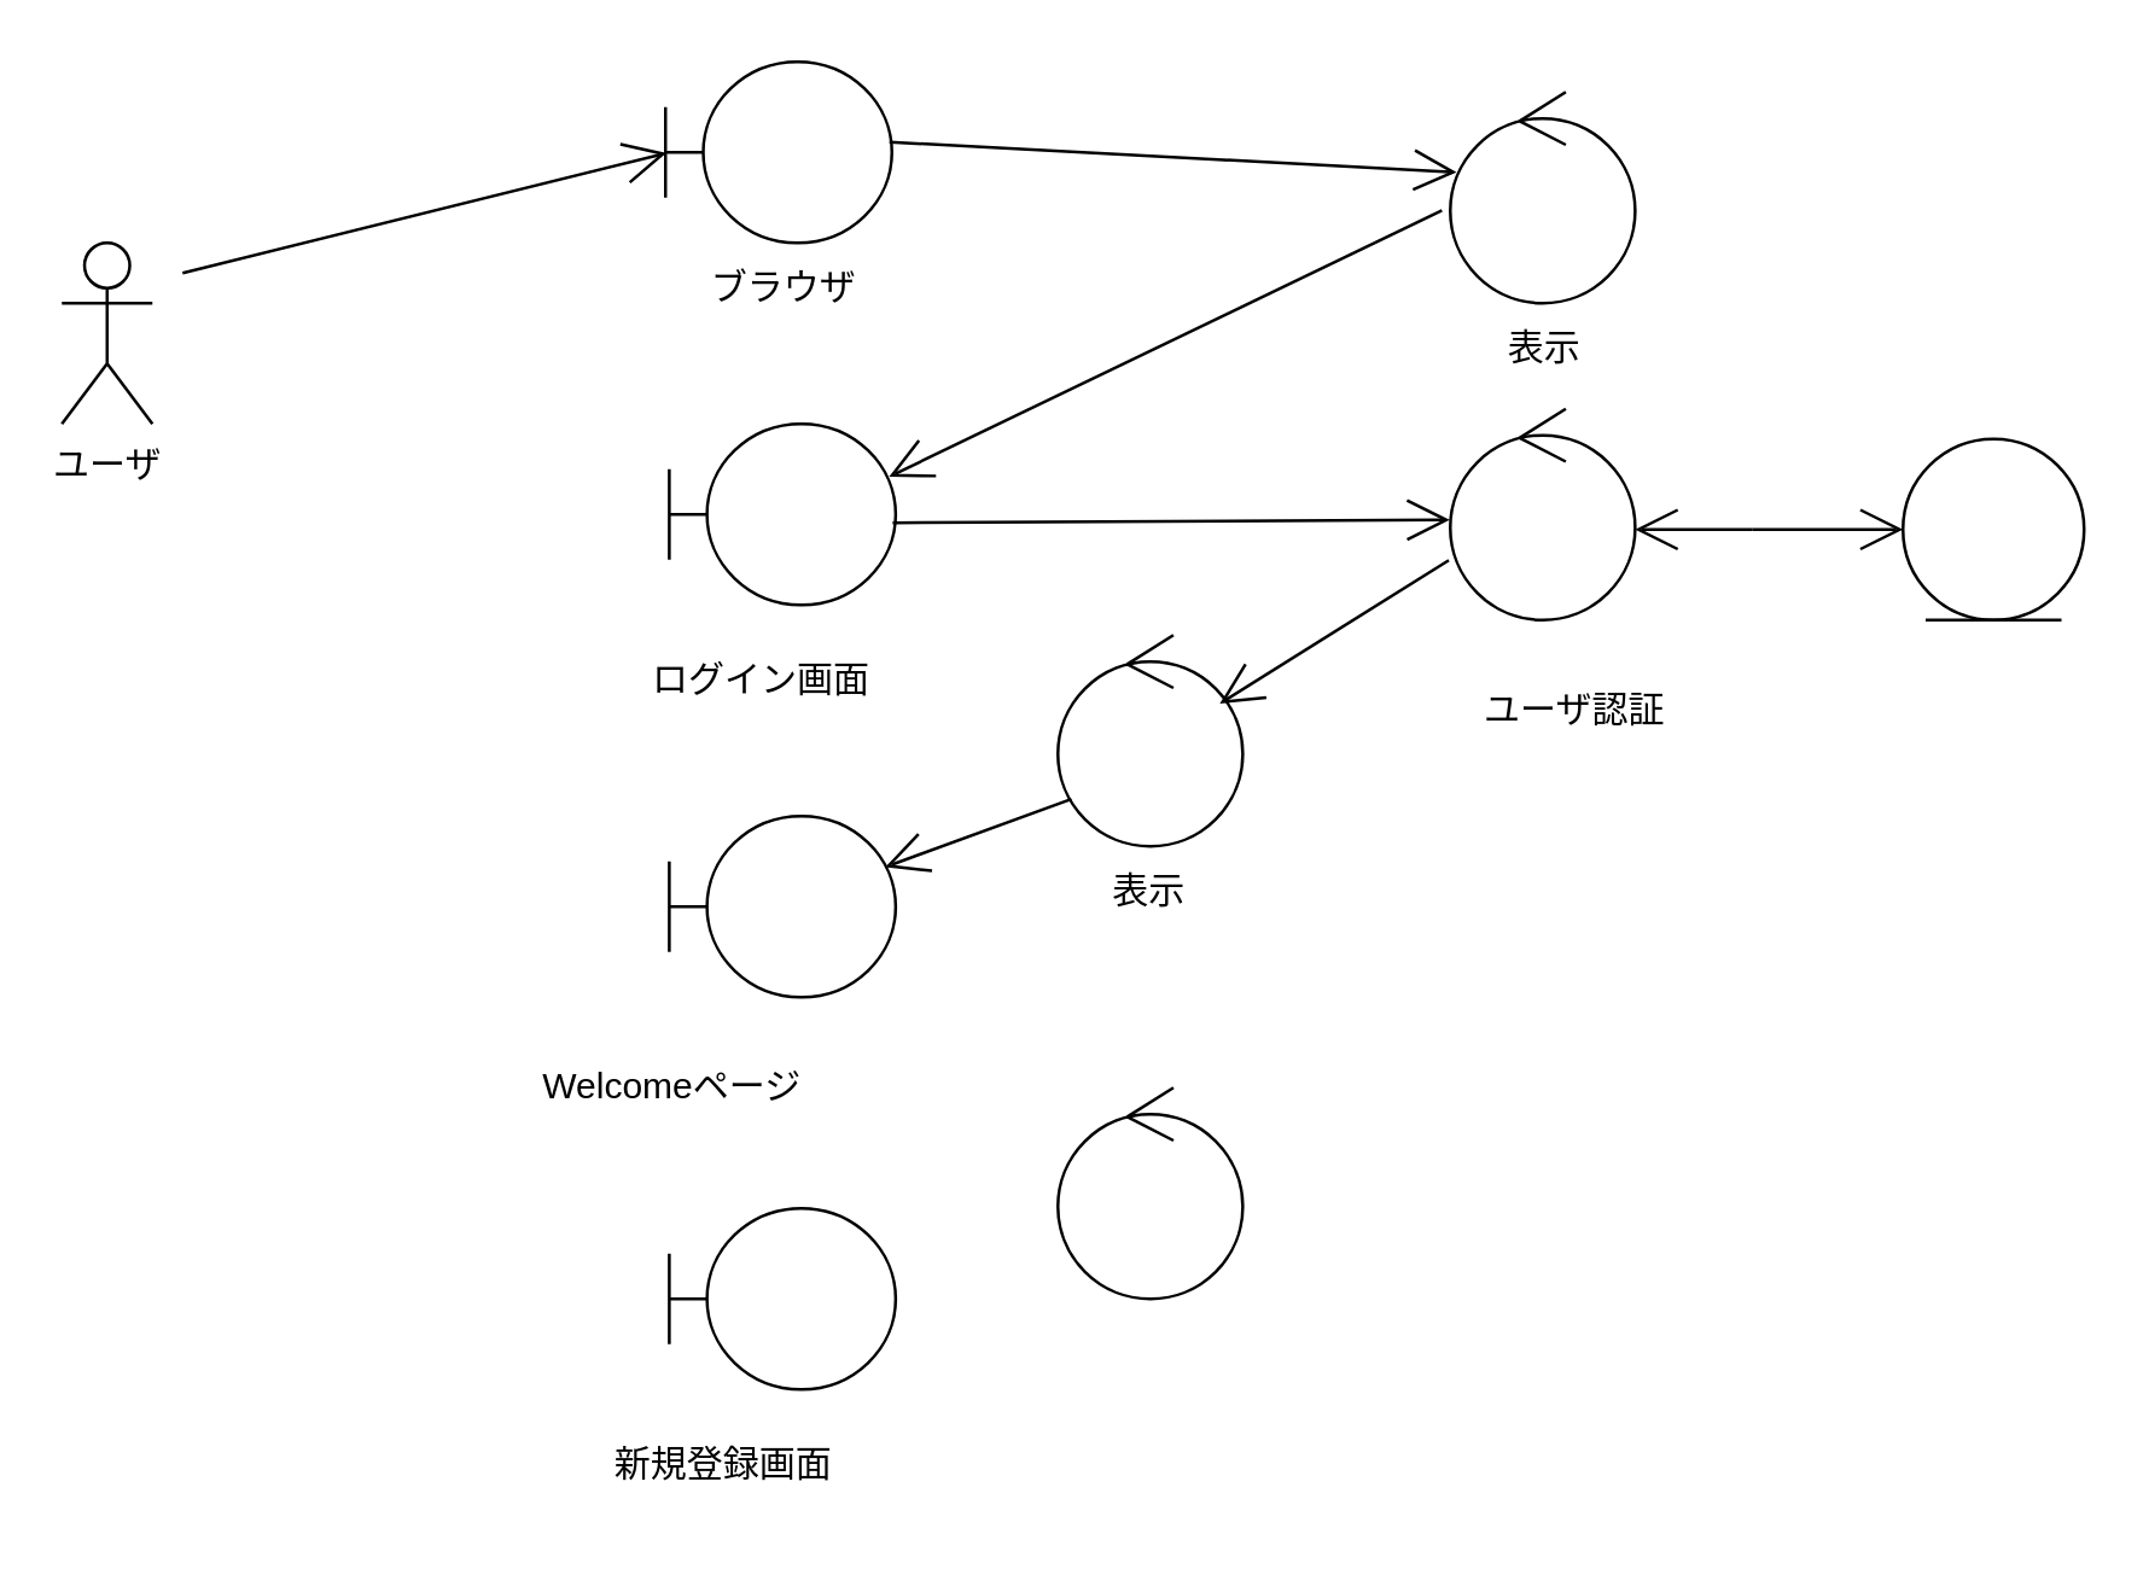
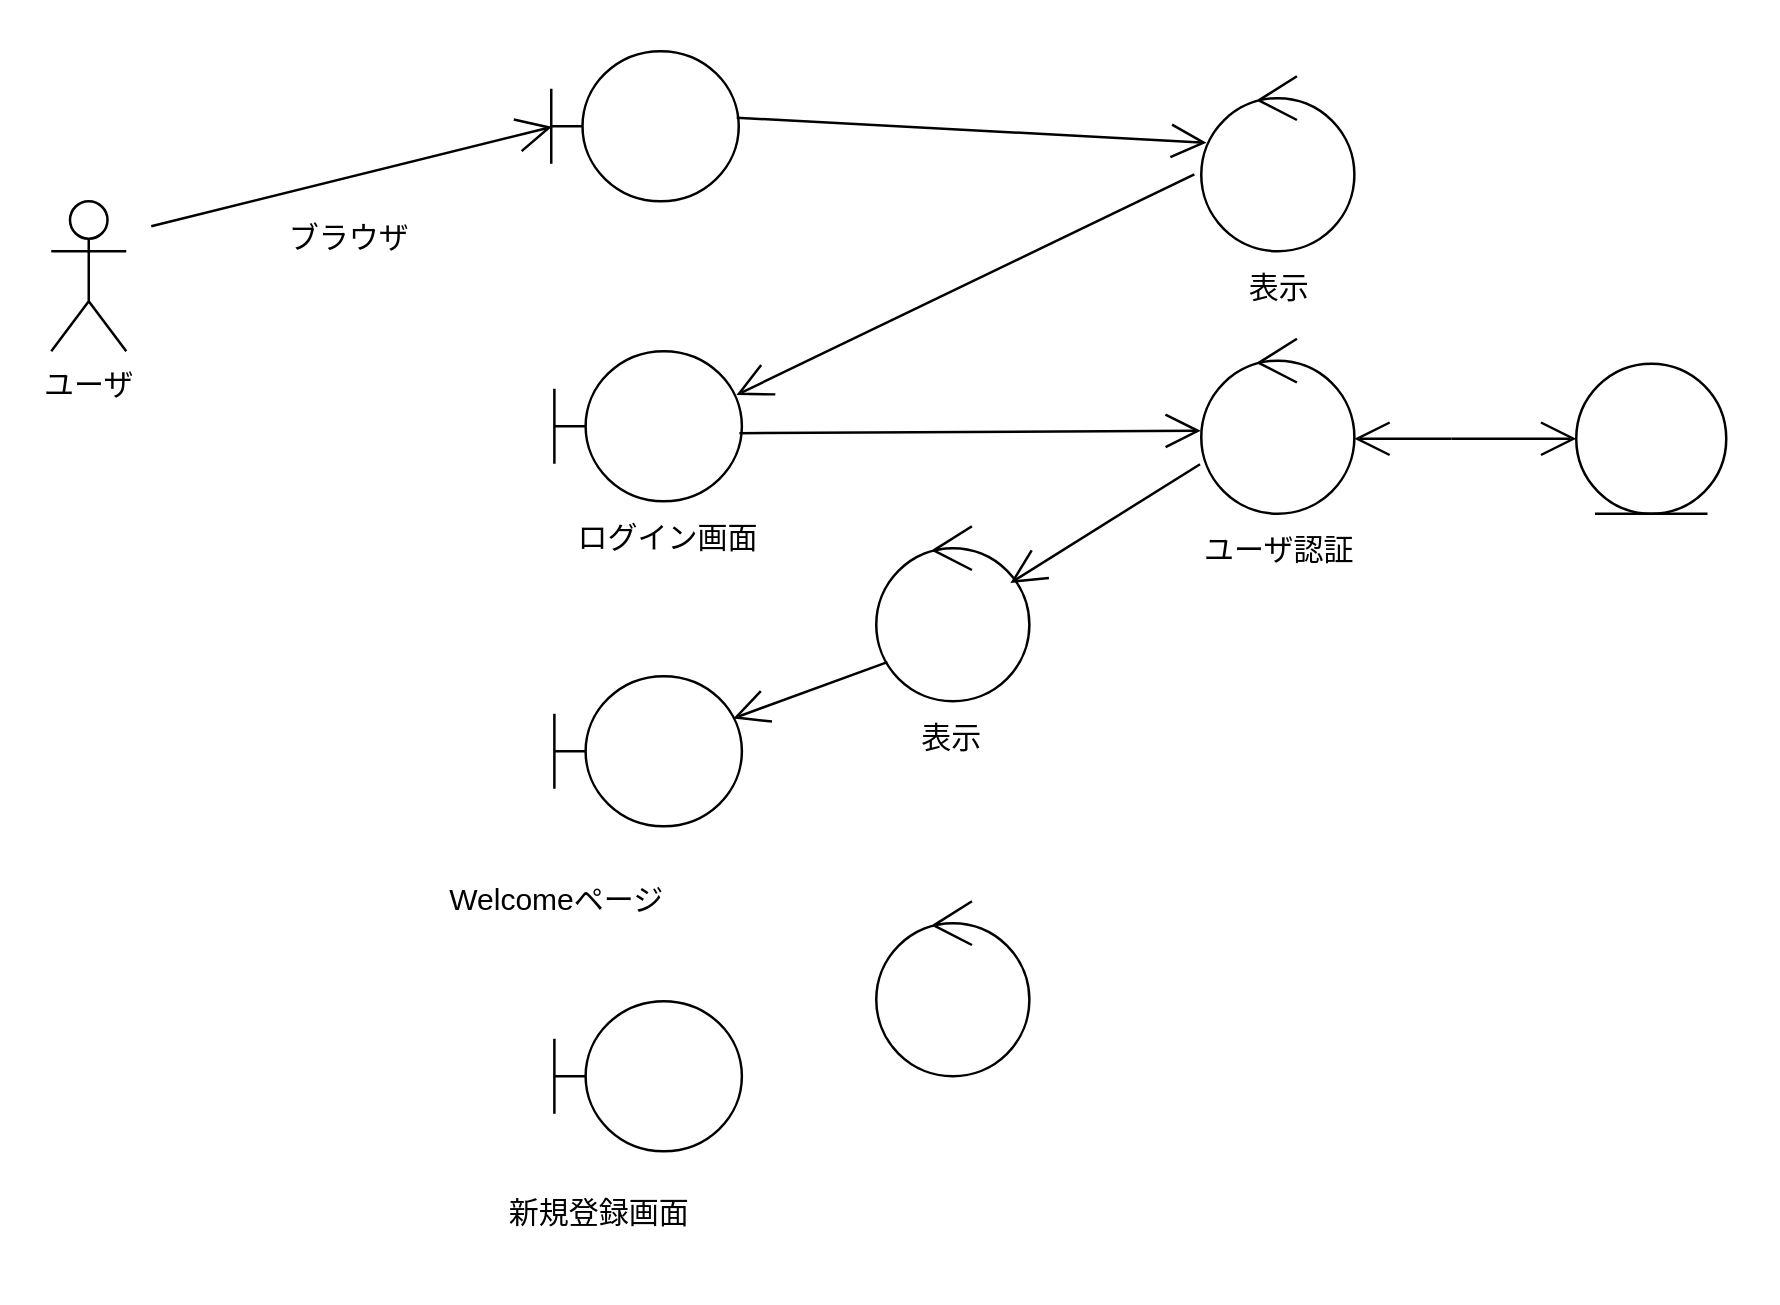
- <mxCell id="4" value="ブラウザ" style="text;html=1;align=center;verticalAlign=middle;whiteSpace=wrap;rounded=0;" vertex="1" parent="1"><mxGeometry x="227.5" y="80" width="62.5" height="30" as="geometry" /></mxCell>
+ <mxCell id="4" value="ブラウザ" style="text;html=1;align=center;verticalAlign=middle;whiteSpace=wrap;rounded=0;" vertex="1" parent="1"><mxGeometry x="107.5" y="80" width="62.5" height="30" as="geometry" /></mxCell>
- <mxCell id="6" value="ログイン画面" style="text;html=1;align=center;verticalAlign=middle;whiteSpace=wrap;rounded=0;" vertex="1" parent="1"><mxGeometry x="212.5" y="210" width="77.5" height="30" as="geometry" /></mxCell>
+ <mxCell id="6" value="ログイン画面" style="text;html=1;align=center;verticalAlign=middle;whiteSpace=wrap;rounded=0;" vertex="1" parent="1"><mxGeometry x="227.5" y="200" width="77.5" height="30" as="geometry" /></mxCell>
- <mxCell id="14" value="ユーザ認証" style="text;html=1;align=center;verticalAlign=middle;whiteSpace=wrap;rounded=0;" vertex="1" parent="1"><mxGeometry x="490" y="220" width="62.5" height="30" as="geometry" /></mxCell>
+ <mxCell id="14" value="ユーザ認証" style="text;html=1;align=center;verticalAlign=middle;whiteSpace=wrap;rounded=0;" vertex="1" parent="1"><mxGeometry x="480" y="205" width="62.5" height="30" as="geometry" /></mxCell>
